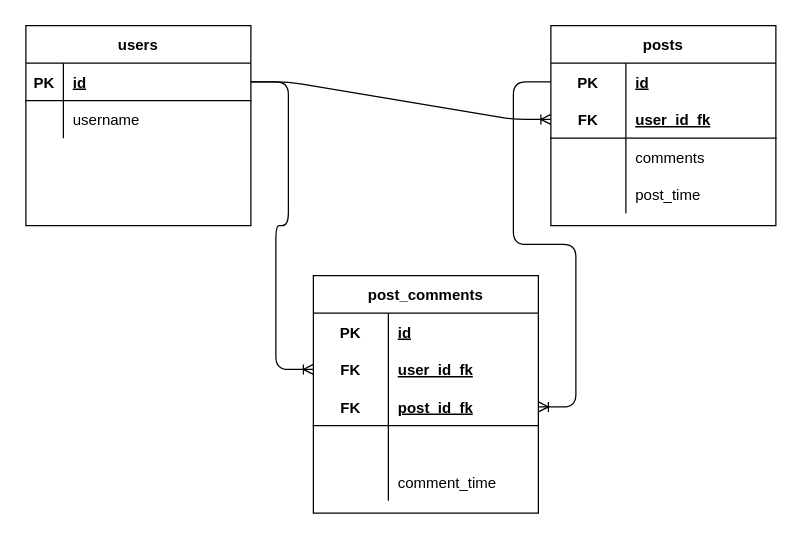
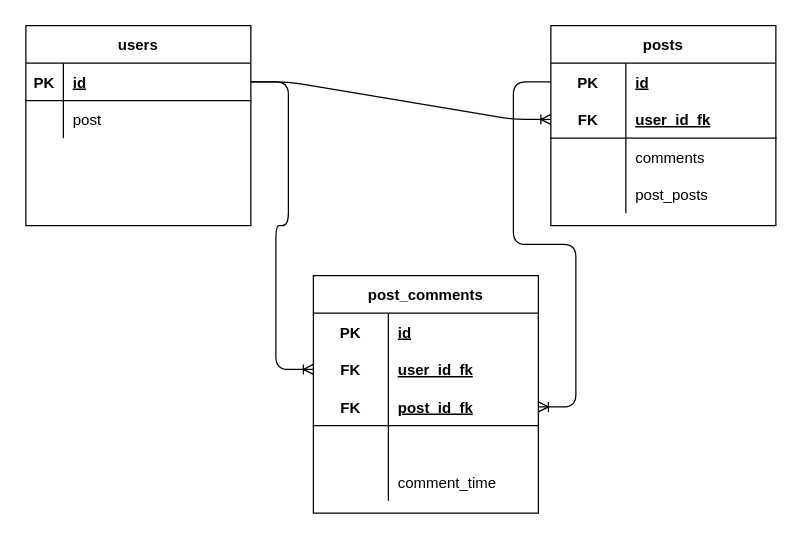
- <mxCell id="8" value="username" style="shape=partialRectangle;connectable=0;fillColor=none;top=0;left=0;bottom=0;right=0;align=left;spacingLeft=6;overflow=hidden;" parent="6" vertex="1"><mxGeometry x="30" width="150" height="30" as="geometry" /></mxCell>
+ <mxCell id="8" value="post" style="shape=partialRectangle;connectable=0;fillColor=none;top=0;left=0;bottom=0;right=0;align=left;spacingLeft=6;overflow=hidden;" parent="6" vertex="1"><mxGeometry x="30" width="150" height="30" as="geometry" /></mxCell>
- <mxCell id="42" value="post_time" style="shape=partialRectangle;connectable=0;fillColor=none;top=0;left=0;bottom=0;right=0;align=left;spacingLeft=6;overflow=hidden;" vertex="1" parent="40"><mxGeometry x="60" width="120" height="30" as="geometry" /></mxCell>
+ <mxCell id="42" value="post_posts" style="shape=partialRectangle;connectable=0;fillColor=none;top=0;left=0;bottom=0;right=0;align=left;spacingLeft=6;overflow=hidden;" vertex="1" parent="40"><mxGeometry x="60" width="120" height="30" as="geometry" /></mxCell>
